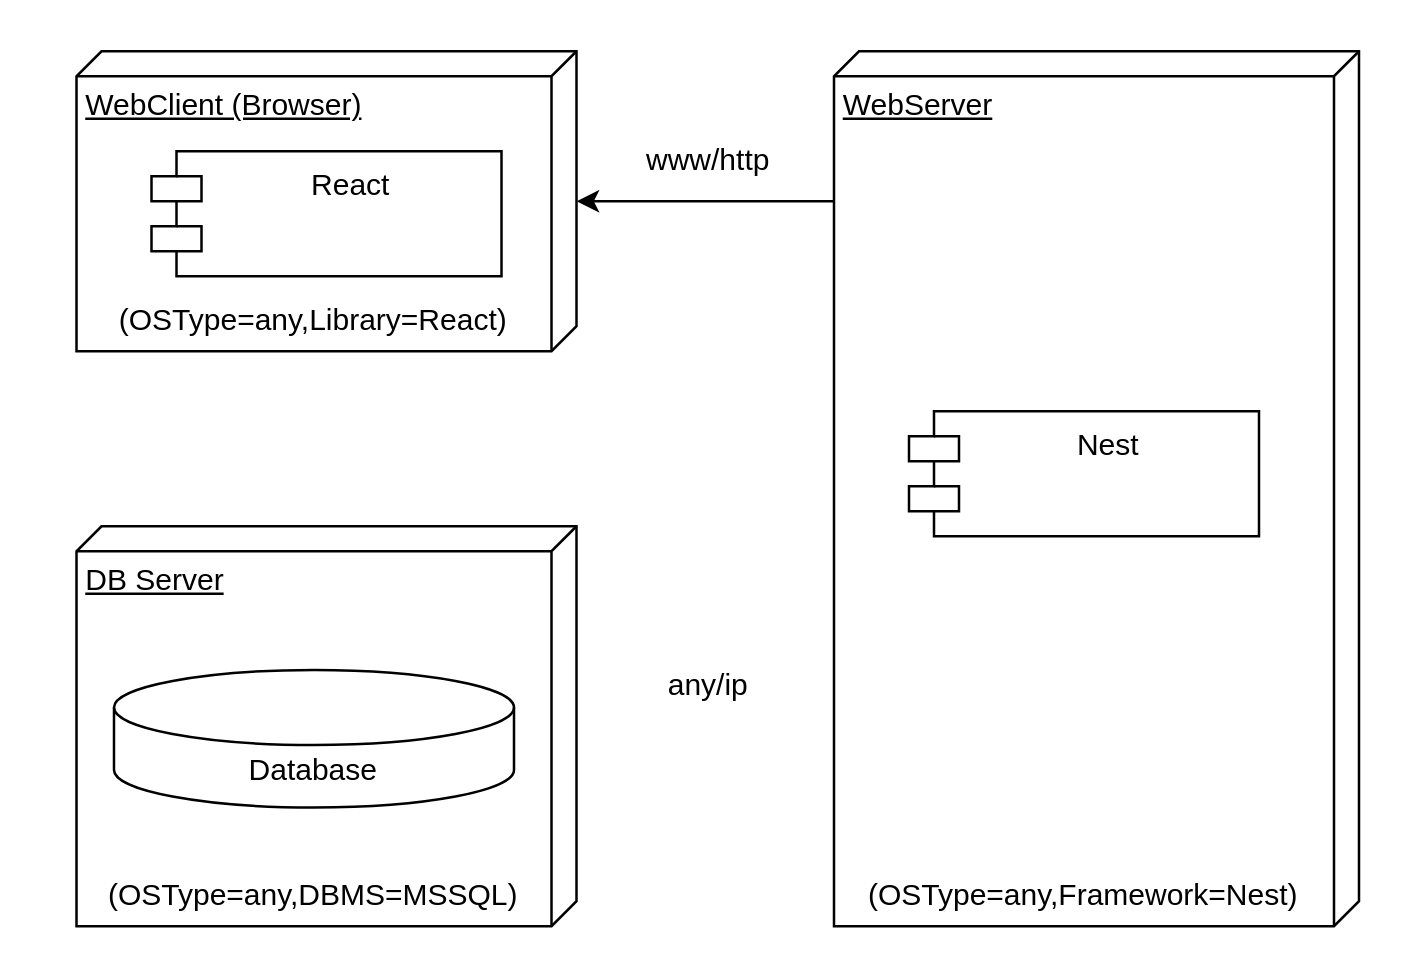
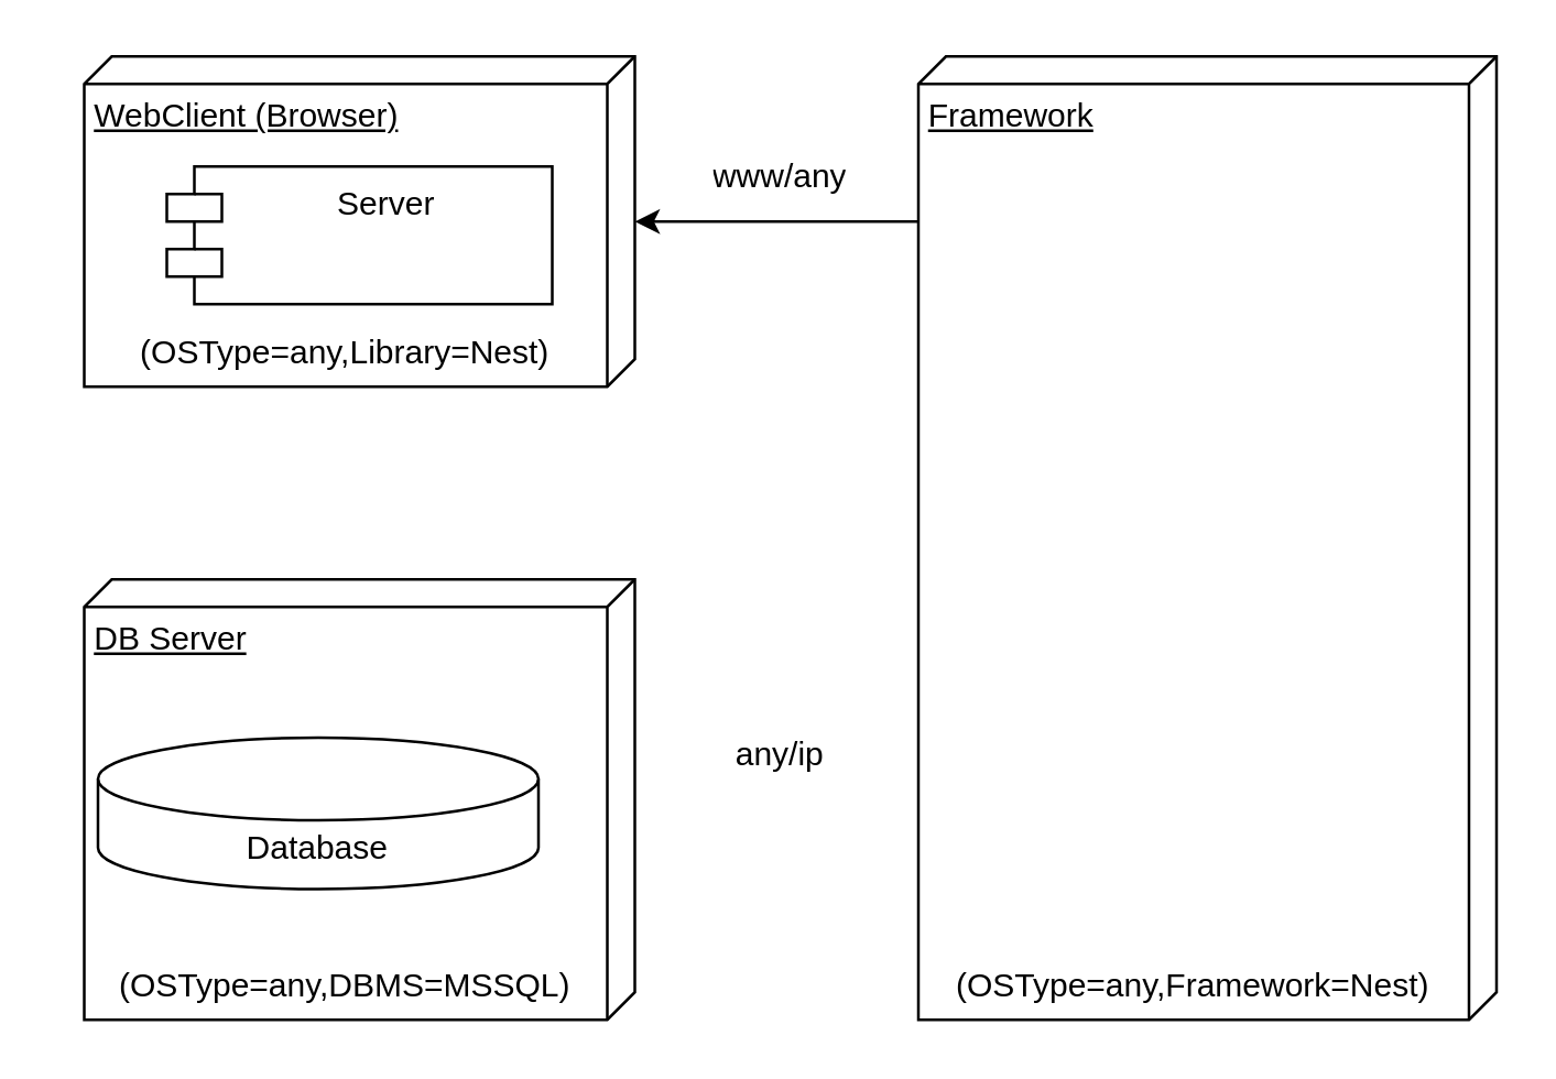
- <mxCell id="6" value="WebServer" style="verticalAlign=top;align=left;spacingTop=8;spacingLeft=2;spacingRight=12;shape=cube;size=10;direction=south;fontStyle=4;html=1;whiteSpace=wrap;" parent="1" vertex="1"><mxGeometry x="333" y="20" width="210" height="350" as="geometry" /></mxCell>
+ <mxCell id="6" value="Framework" style="verticalAlign=top;align=left;spacingTop=8;spacingLeft=2;spacingRight=12;shape=cube;size=10;direction=south;fontStyle=4;html=1;whiteSpace=wrap;" parent="1" vertex="1"><mxGeometry x="333" y="20" width="210" height="350" as="geometry" /></mxCell>
- <mxCell id="11" value="www/http" style="text;strokeColor=none;fillColor=none;align=center;verticalAlign=top;spacingLeft=4;spacingRight=4;overflow=hidden;rotatable=0;points=[[0,0.5],[1,0.5]];portConstraint=eastwest;whiteSpace=wrap;html=1;" parent="1" vertex="1"><mxGeometry x="213" y="50" width="140" height="26" as="geometry" /></mxCell>
+ <mxCell id="11" value="www/any" style="text;strokeColor=none;fillColor=none;align=center;verticalAlign=top;spacingLeft=4;spacingRight=4;overflow=hidden;rotatable=0;points=[[0,0.5],[1,0.5]];portConstraint=eastwest;whiteSpace=wrap;html=1;" parent="1" vertex="1"><mxGeometry x="213" y="50" width="140" height="26" as="geometry" /></mxCell>
- <mxCell id="4" value="React" style="shape=module;align=left;spacingLeft=20;align=center;verticalAlign=top;whiteSpace=wrap;html=1;" parent="1" vertex="1"><mxGeometry x="60" y="60" width="140" height="50" as="geometry" /></mxCell>
+ <mxCell id="4" value="Server" style="shape=module;align=left;spacingLeft=20;align=center;verticalAlign=top;whiteSpace=wrap;html=1;" parent="1" vertex="1"><mxGeometry x="60" y="60" width="140" height="50" as="geometry" /></mxCell>
- <mxCell id="5" value="(OSType=any,Library=React)" style="text;strokeColor=none;fillColor=none;align=center;verticalAlign=top;spacingLeft=4;spacingRight=4;overflow=hidden;rotatable=0;points=[[0,0.5],[1,0.5]];portConstraint=eastwest;whiteSpace=wrap;html=1;" parent="1" vertex="1"><mxGeometry x="30" y="114" width="190" height="26" as="geometry" /></mxCell>
+ <mxCell id="5" value="(OSType=any,Library=Nest)" style="text;strokeColor=none;fillColor=none;align=center;verticalAlign=top;spacingLeft=4;spacingRight=4;overflow=hidden;rotatable=0;points=[[0,0.5],[1,0.5]];portConstraint=eastwest;whiteSpace=wrap;html=1;" parent="1" vertex="1"><mxGeometry x="30" y="114" width="190" height="26" as="geometry" /></mxCell>
- <mxCell id="13" value="Nest" style="shape=module;align=left;spacingLeft=20;align=center;verticalAlign=top;whiteSpace=wrap;html=1;" parent="1" vertex="1"><mxGeometry x="363" y="164" width="140" height="50" as="geometry" /></mxCell>
- <mxCell id="10" value="Database" style="shape=cylinder3;whiteSpace=wrap;html=1;boundedLbl=1;backgroundOutline=1;size=15;" parent="1" vertex="1"><mxGeometry x="45" y="267.5" width="160" height="55" as="geometry" /></mxCell>
+ <mxCell id="10" value="Database" style="shape=cylinder3;whiteSpace=wrap;html=1;boundedLbl=1;backgroundOutline=1;size=15;" parent="1" vertex="1"><mxGeometry x="35" y="267.5" width="160" height="55" as="geometry" /></mxCell>
